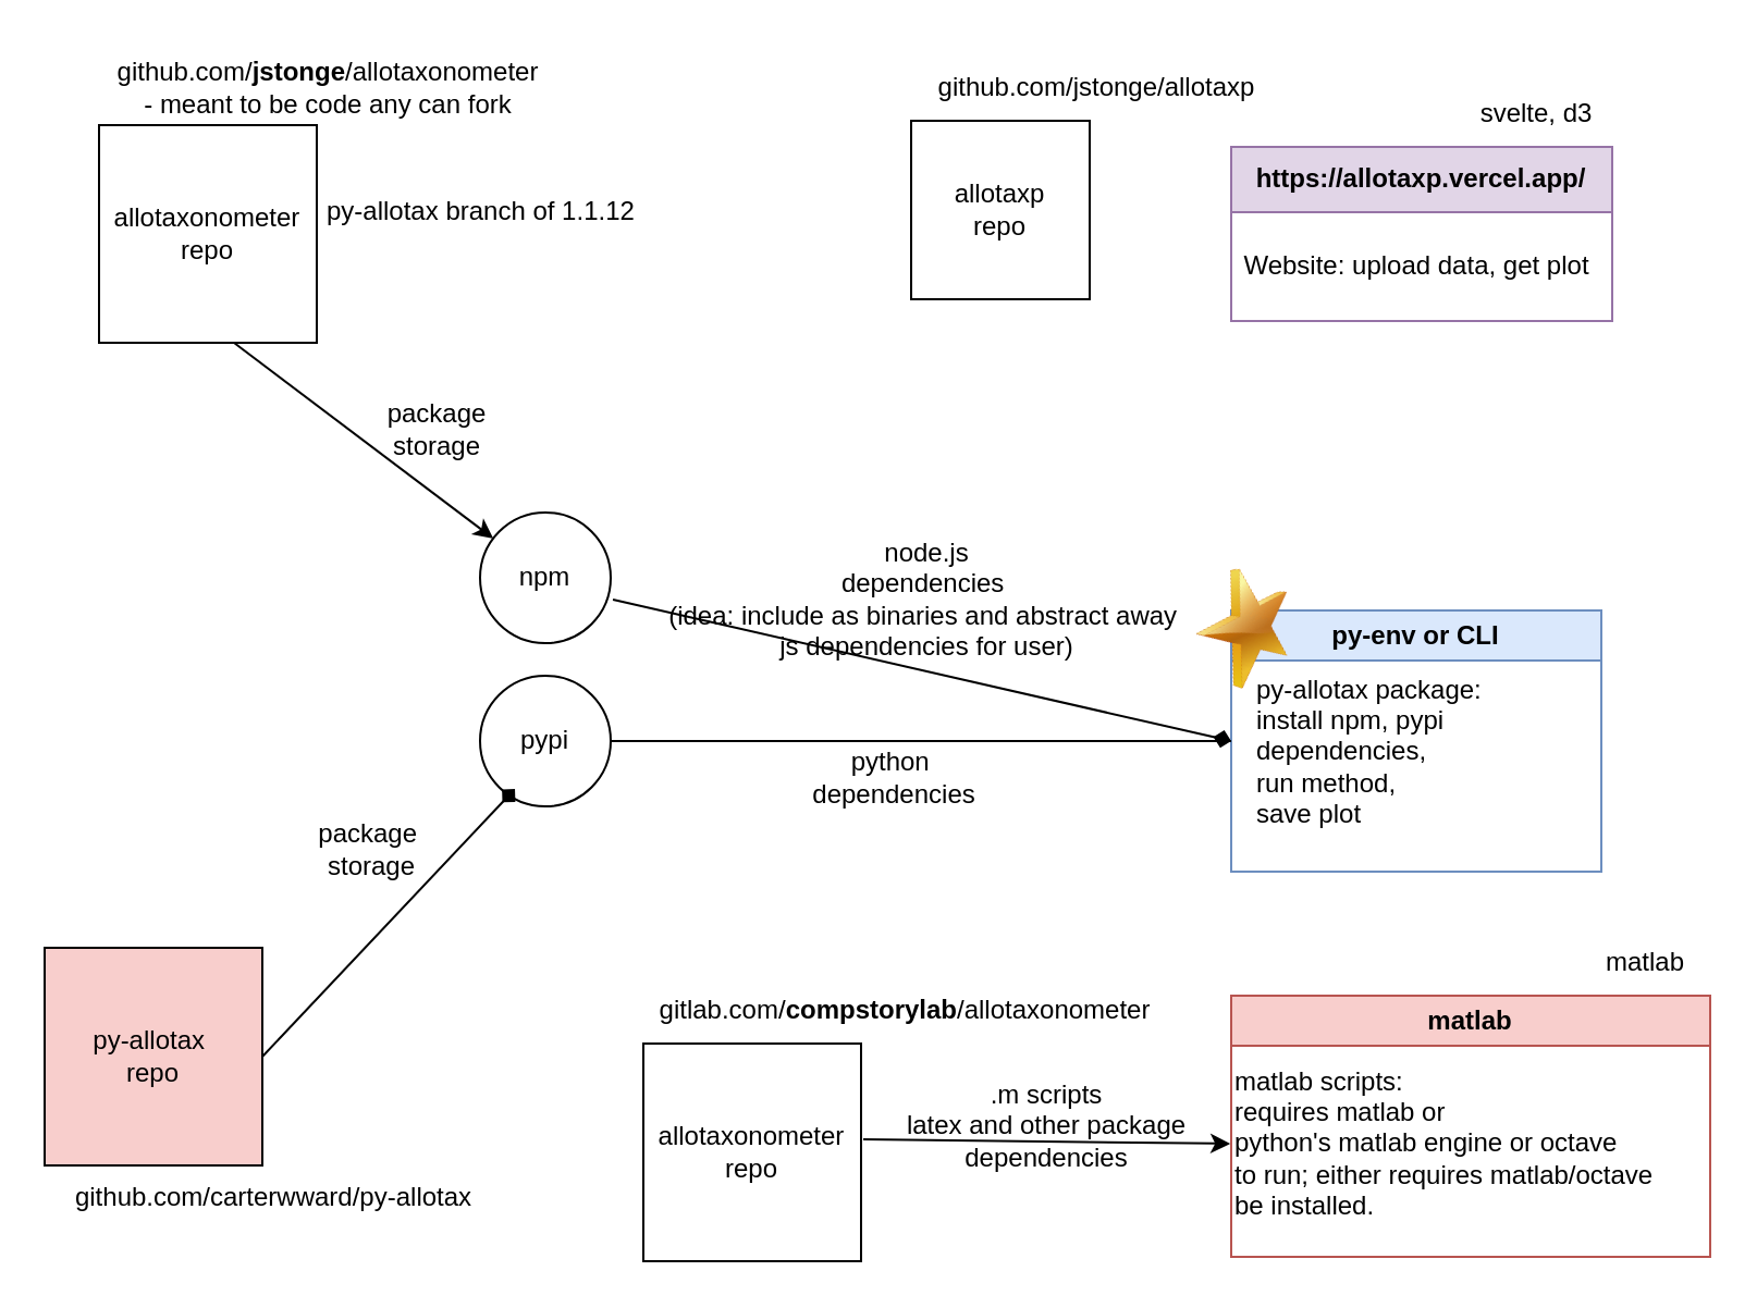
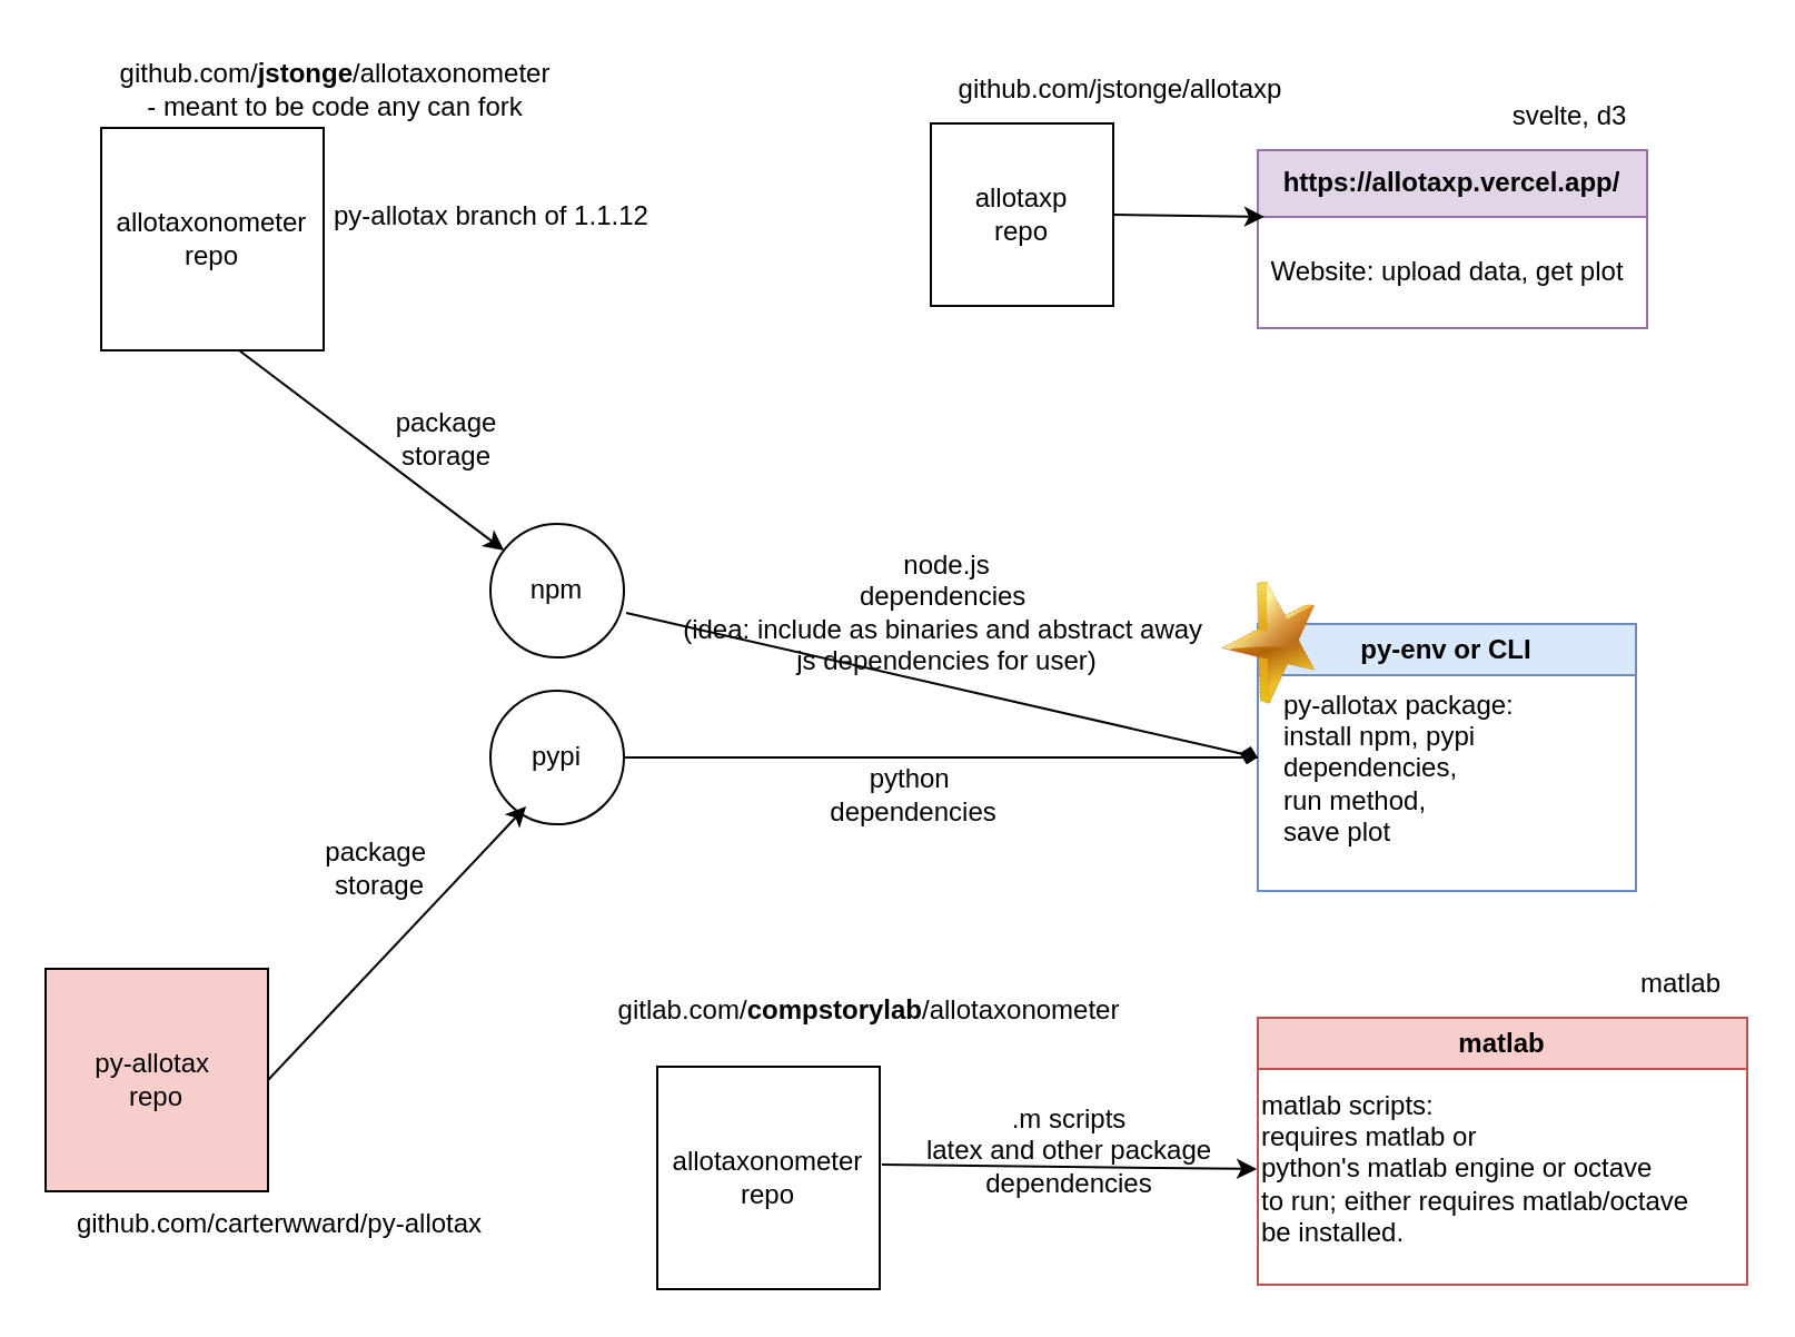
+ <mxCell id="29" value="" style="endArrow=classic;html=1;rounded=0;exitX=1;exitY=0.5;exitDx=0;exitDy=0;entryX=0.017;entryY=0.375;entryDx=0;entryDy=0;entryPerimeter=0;" parent="1" source="27" target="3" edge="1"><mxGeometry width="50" height="50" relative="1" as="geometry"><mxPoint x="385" y="297" as="sourcePoint" /><mxPoint x="435" y="247" as="targetPoint" /></mxGeometry></mxCell>
- <mxCell id="17" value="" style="endArrow=diamond;html=1;rounded=0;exitX=1;exitY=0.5;exitDx=0;exitDy=0;entryX=0.267;entryY=0.867;entryDx=0;entryDy=0;entryPerimeter=0;" parent="1" source="8" target="7" edge="1"><mxGeometry width="50" height="50" relative="1" as="geometry"><mxPoint x="385" y="297" as="sourcePoint" /><mxPoint x="435" y="247" as="targetPoint" /></mxGeometry></mxCell>
+ <mxCell id="17" value="" style="endArrow=classic;html=1;rounded=0;exitX=1;exitY=0.5;exitDx=0;exitDy=0;entryX=0.267;entryY=0.867;entryDx=0;entryDy=0;entryPerimeter=0;" parent="1" source="8" target="7" edge="1"><mxGeometry width="50" height="50" relative="1" as="geometry"><mxPoint x="385" y="297" as="sourcePoint" /><mxPoint x="435" y="247" as="targetPoint" /></mxGeometry></mxCell>
- <mxCell id="12" value="gitlab.com/&lt;b&gt;compstorylab&lt;/b&gt;/allotaxonometer" style="text;html=1;align=center;verticalAlign=middle;resizable=0;points=[];autosize=1;strokeColor=none;fillColor=none;" parent="1" vertex="1"><mxGeometry x="290" y="449" width="250" height="30" as="geometry" /></mxCell>
+ <mxCell id="12" value="gitlab.com/&lt;b&gt;compstorylab&lt;/b&gt;/allotaxonometer" style="text;html=1;align=center;verticalAlign=middle;resizable=0;points=[];autosize=1;strokeColor=none;fillColor=none;" parent="1" vertex="1"><mxGeometry x="265" y="439" width="250" height="30" as="geometry" /></mxCell>
